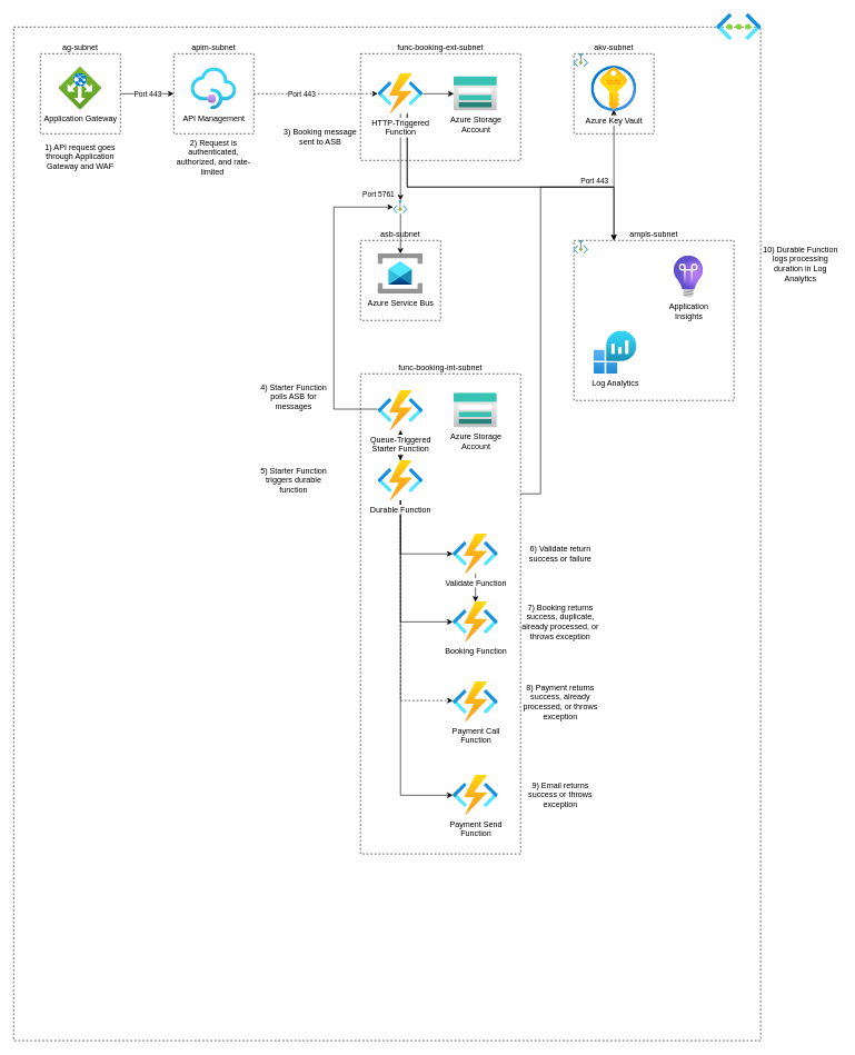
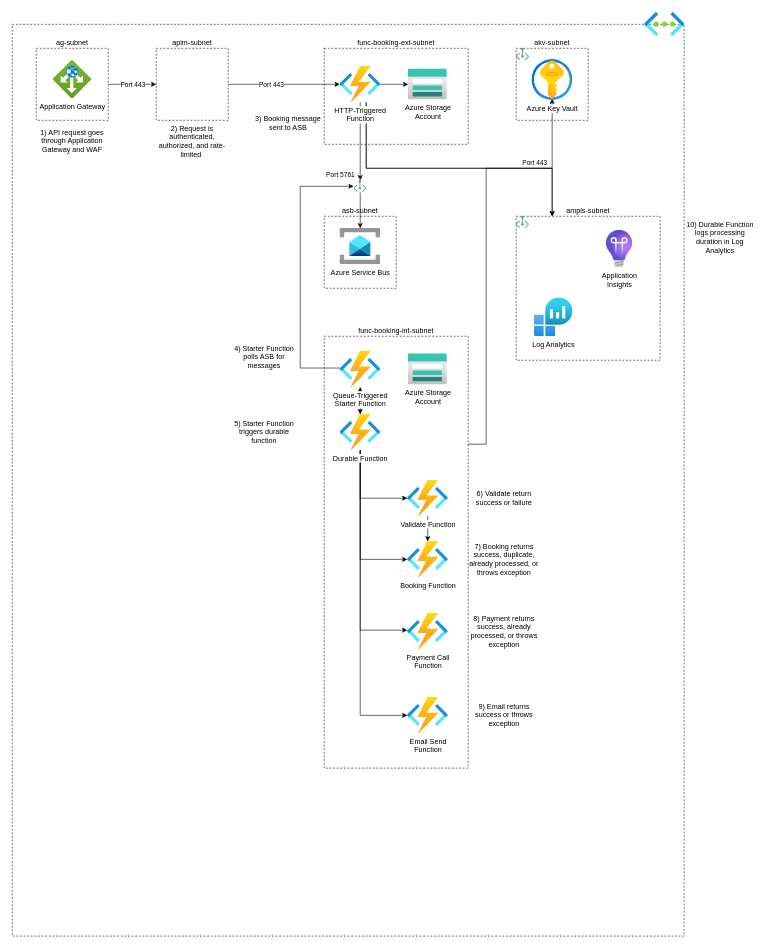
- <mxCell id="14" value="API Management" style="image;aspect=fixed;html=1;points=[];align=center;fontSize=12;image=img/lib/azure2/app_services/API_Management_Services.svg;" vertex="1" parent="1"><mxGeometry x="286" y="101" width="68" height="63" as="geometry" /></mxCell>
- <mxCell id="11" style="edgeStyle=orthogonalEdgeStyle;rounded=0;orthogonalLoop=1;jettySize=auto;html=1;strokeColor=light-dark(#000000,#00FF00);dashed=1;" edge="1" parent="1" source="13" target="44"><mxGeometry relative="1" as="geometry" /></mxCell>
+ <mxCell id="11" style="edgeStyle=orthogonalEdgeStyle;rounded=0;orthogonalLoop=1;jettySize=auto;html=1;strokeColor=light-dark(#000000,#00FF00);" edge="1" parent="1" source="13" target="44"><mxGeometry relative="1" as="geometry" /></mxCell>
- <mxCell id="32" style="edgeStyle=orthogonalEdgeStyle;rounded=0;orthogonalLoop=1;jettySize=auto;html=1;strokeColor=light-dark(#000000,#000000);dashed=1;" edge="1" parent="1" source="36" target="38"><mxGeometry relative="1" as="geometry"><Array as="points"><mxPoint x="600" y="1050" /></Array></mxGeometry></mxCell>
+ <mxCell id="32" style="edgeStyle=orthogonalEdgeStyle;rounded=0;orthogonalLoop=1;jettySize=auto;html=1;strokeColor=light-dark(#000000,#000000);" edge="1" parent="1" source="36" target="38"><mxGeometry relative="1" as="geometry"><Array as="points"><mxPoint x="600" y="1050" /></Array></mxGeometry></mxCell>
- <mxCell id="39" value="Payment Send&lt;div&gt;Function&lt;/div&gt;" style="image;aspect=fixed;html=1;points=[];align=center;fontSize=12;image=img/lib/azure2/compute/Function_Apps.svg;" vertex="1" parent="1"><mxGeometry x="678.5" y="1162" width="68" height="60" as="geometry" /></mxCell>
+ <mxCell id="39" value="Email Send&lt;div&gt;Function&lt;/div&gt;" style="image;aspect=fixed;html=1;points=[];align=center;fontSize=12;image=img/lib/azure2/compute/Function_Apps.svg;" vertex="1" parent="1"><mxGeometry x="678.5" y="1162" width="68" height="60" as="geometry" /></mxCell>
